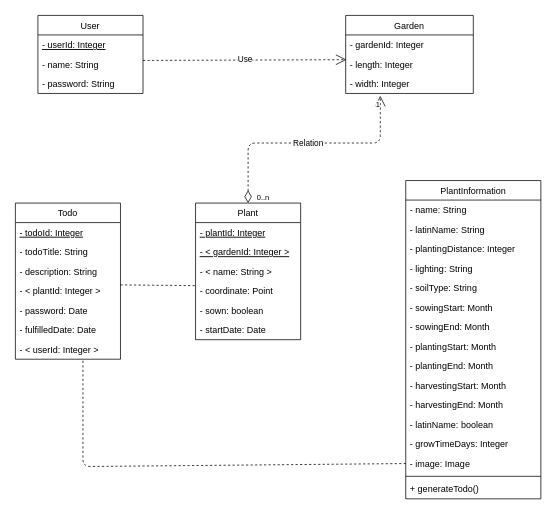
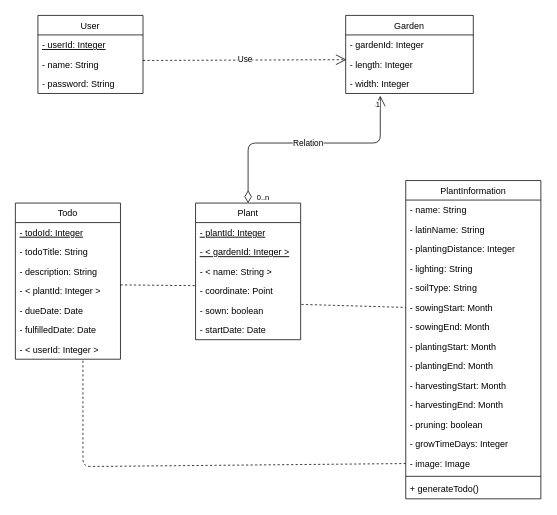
- <mxCell id="35" value="Relation" style="endArrow=open;html=1;endSize=12;startArrow=diamondThin;startSize=14;startFill=0;edgeStyle=orthogonalEdgeStyle;entryX=0.271;entryY=1.115;entryDx=0;entryDy=0;entryPerimeter=0;dashed=1;" edge="1" parent="1" source="27" target="9"><mxGeometry relative="1" as="geometry"><mxPoint x="360" y="190" as="sourcePoint" /><mxPoint x="520" y="190" as="targetPoint" /><Array as="points"><mxPoint x="330" y="190" /><mxPoint x="506" y="190" /></Array></mxGeometry></mxCell>
+ <mxCell id="35" value="Relation" style="endArrow=open;html=1;endSize=12;startArrow=diamondThin;startSize=14;startFill=0;edgeStyle=orthogonalEdgeStyle;entryX=0.271;entryY=1.115;entryDx=0;entryDy=0;entryPerimeter=0;" edge="1" parent="1" source="27" target="9"><mxGeometry relative="1" as="geometry"><mxPoint x="360" y="190" as="sourcePoint" /><mxPoint x="520" y="190" as="targetPoint" /><Array as="points"><mxPoint x="330" y="190" /><mxPoint x="506" y="190" /></Array></mxGeometry></mxCell>
+ <mxCell id="48" value="" style="endArrow=none;dashed=1;html=1;entryX=0;entryY=0.5;entryDx=0;entryDy=0;exitX=1.007;exitY=0.192;exitDx=0;exitDy=0;exitPerimeter=0;" edge="1" parent="1" source="32" target="16"><mxGeometry width="50" height="50" relative="1" as="geometry"><mxPoint x="450" y="420" as="sourcePoint" /><mxPoint x="500" y="370" as="targetPoint" /></mxGeometry></mxCell>
- <mxCell id="43" value="- password: Date" style="text;strokeColor=none;fillColor=none;align=left;verticalAlign=top;spacingLeft=4;spacingRight=4;overflow=hidden;rotatable=0;points=[[0,0.5],[1,0.5]];portConstraint=eastwest;" vertex="1" parent="38"><mxGeometry y="130" width="140" height="26" as="geometry" /></mxCell>
+ <mxCell id="43" value="- dueDate: Date" style="text;strokeColor=none;fillColor=none;align=left;verticalAlign=top;spacingLeft=4;spacingRight=4;overflow=hidden;rotatable=0;points=[[0,0.5],[1,0.5]];portConstraint=eastwest;" vertex="1" parent="38"><mxGeometry y="130" width="140" height="26" as="geometry" /></mxCell>
- <mxCell id="22" value="- latinName: boolean" style="text;strokeColor=none;fillColor=none;align=left;verticalAlign=top;spacingLeft=4;spacingRight=4;overflow=hidden;rotatable=0;points=[[0,0.5],[1,0.5]];portConstraint=eastwest;" vertex="1" parent="10"><mxGeometry y="312" width="180" height="26" as="geometry" /></mxCell>
+ <mxCell id="22" value="- pruning: boolean" style="text;strokeColor=none;fillColor=none;align=left;verticalAlign=top;spacingLeft=4;spacingRight=4;overflow=hidden;rotatable=0;points=[[0,0.5],[1,0.5]];portConstraint=eastwest;" vertex="1" parent="10"><mxGeometry y="312" width="180" height="26" as="geometry" /></mxCell>
